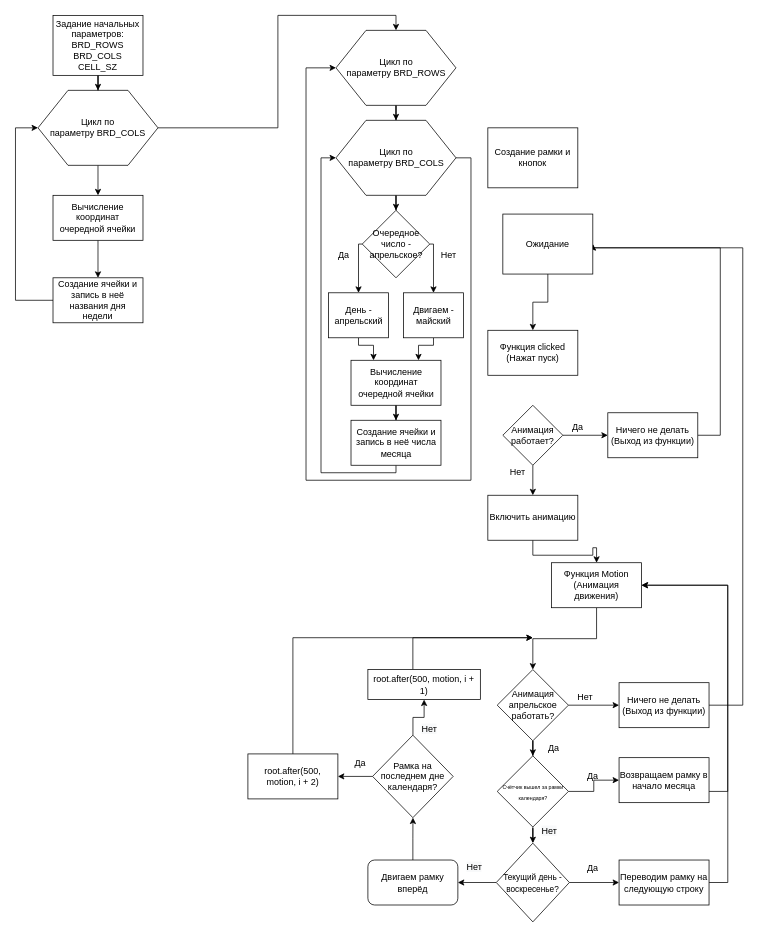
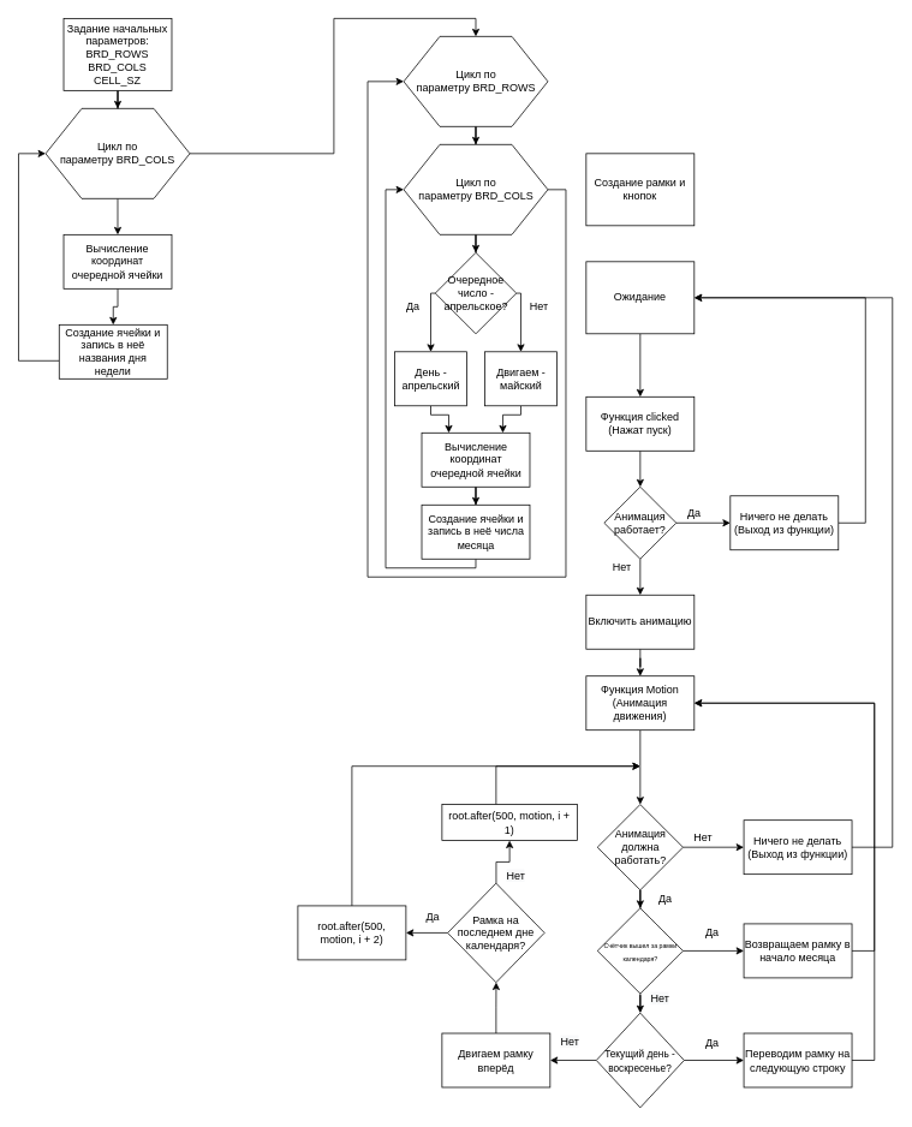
- <mxCell id="76" value="Ожидание" style="rounded=0;whiteSpace=wrap;html=1;" parent="1" vertex="1"><mxGeometry x="670" y="285" width="120" height="80" as="geometry" /></mxCell>
+ <mxCell id="76" value="Ожидание" style="rounded=0;whiteSpace=wrap;html=1;" parent="1" vertex="1"><mxGeometry x="650" y="290" width="120" height="80" as="geometry" /></mxCell>
- <mxCell id="10" value="Создание ячейки и запись в неё названия дня недели" style="rounded=0;whiteSpace=wrap;html=1;" parent="1" vertex="1"><mxGeometry x="70.06" y="370" width="120" height="60" as="geometry" /></mxCell>
+ <mxCell id="10" value="Создание ячейки и запись в неё названия дня недели" style="rounded=0;whiteSpace=wrap;html=1;" parent="1" vertex="1"><mxGeometry x="65.06" y="360" width="120" height="60" as="geometry" /></mxCell>
+ <mxCell id="29" style="edgeStyle=orthogonalEdgeStyle;rounded=0;orthogonalLoop=1;jettySize=auto;html=1;" parent="1" source="30" target="33" edge="1"><mxGeometry relative="1" as="geometry" /></mxCell>
- <mxCell id="41" value="Функция Motion (Анимация движения)" style="rounded=0;whiteSpace=wrap;html=1;" parent="1" vertex="1"><mxGeometry x="735" y="750" width="120" height="60" as="geometry" /></mxCell>
+ <mxCell id="41" value="Функция Motion (Анимация движения)" style="rounded=0;whiteSpace=wrap;html=1;" parent="1" vertex="1"><mxGeometry x="650" y="750" width="120" height="60" as="geometry" /></mxCell>
- <mxCell id="44" value="Анимация апрельское работать?" style="rhombus;whiteSpace=wrap;html=1;" parent="1" vertex="1"><mxGeometry x="662.5" y="892.5" width="95" height="95" as="geometry" /></mxCell>
+ <mxCell id="44" value="Анимация должна работать?" style="rhombus;whiteSpace=wrap;html=1;" parent="1" vertex="1"><mxGeometry x="662.5" y="892.5" width="95" height="95" as="geometry" /></mxCell>
- <mxCell id="53" value="Возвращаем рамку в начало месяца" style="rounded=0;whiteSpace=wrap;html=1;" parent="1" vertex="1"><mxGeometry x="825" y="1010" width="120" height="60" as="geometry" /></mxCell>
+ <mxCell id="53" value="Возвращаем рамку в начало месяца" style="rounded=0;whiteSpace=wrap;html=1;" parent="1" vertex="1"><mxGeometry x="825" y="1025" width="120" height="60" as="geometry" /></mxCell>
- <mxCell id="62" value="Двигаем рамку вперёд" style="whiteSpace=wrap;html=1;rounded=1;" parent="1" vertex="1"><mxGeometry x="490" y="1146.5" width="120" height="60" as="geometry" /></mxCell>
+ <mxCell id="62" value="Двигаем рамку вперёд" style="rounded=0;whiteSpace=wrap;html=1;" parent="1" vertex="1"><mxGeometry x="490" y="1146.5" width="120" height="60" as="geometry" /></mxCell>
